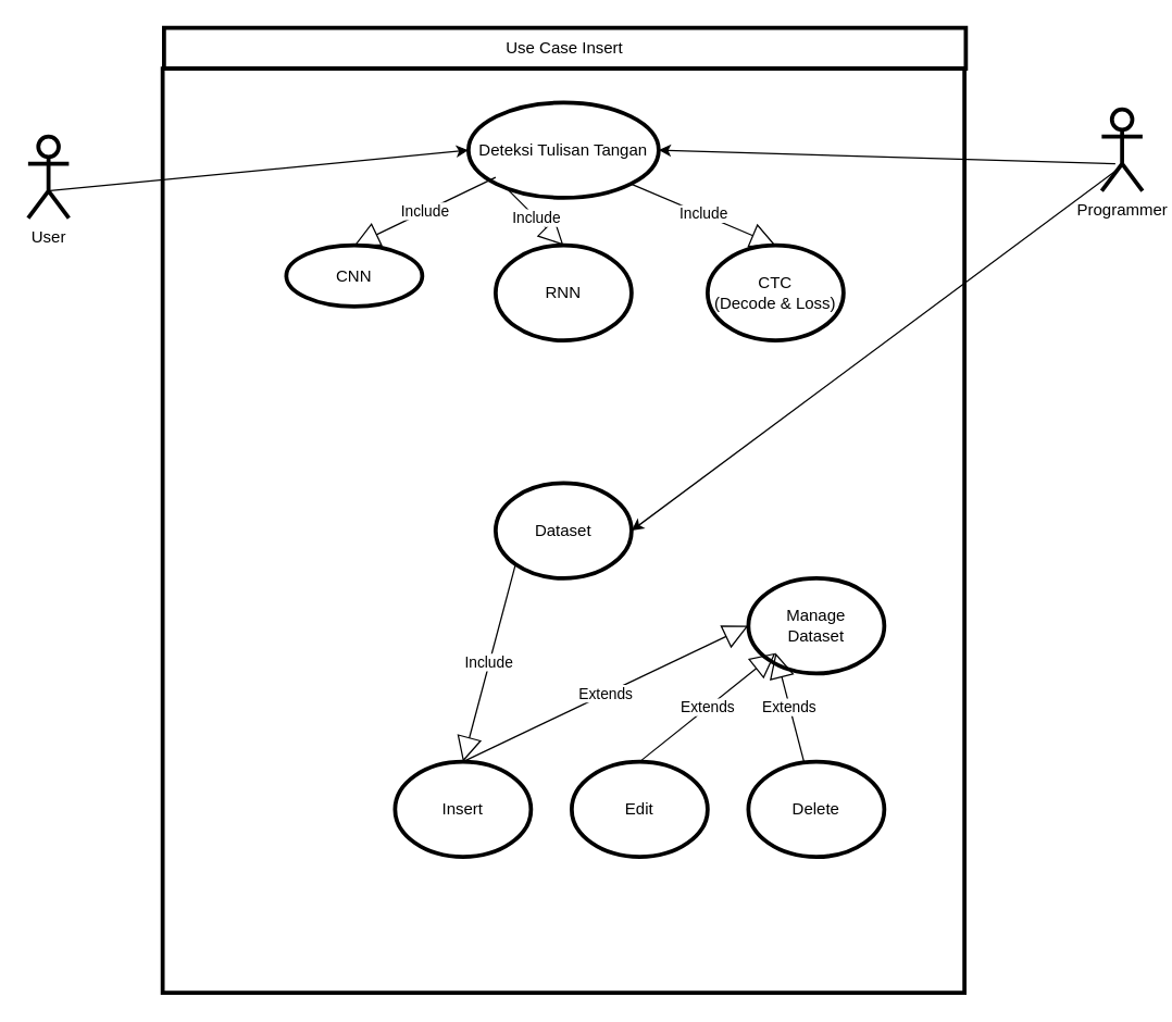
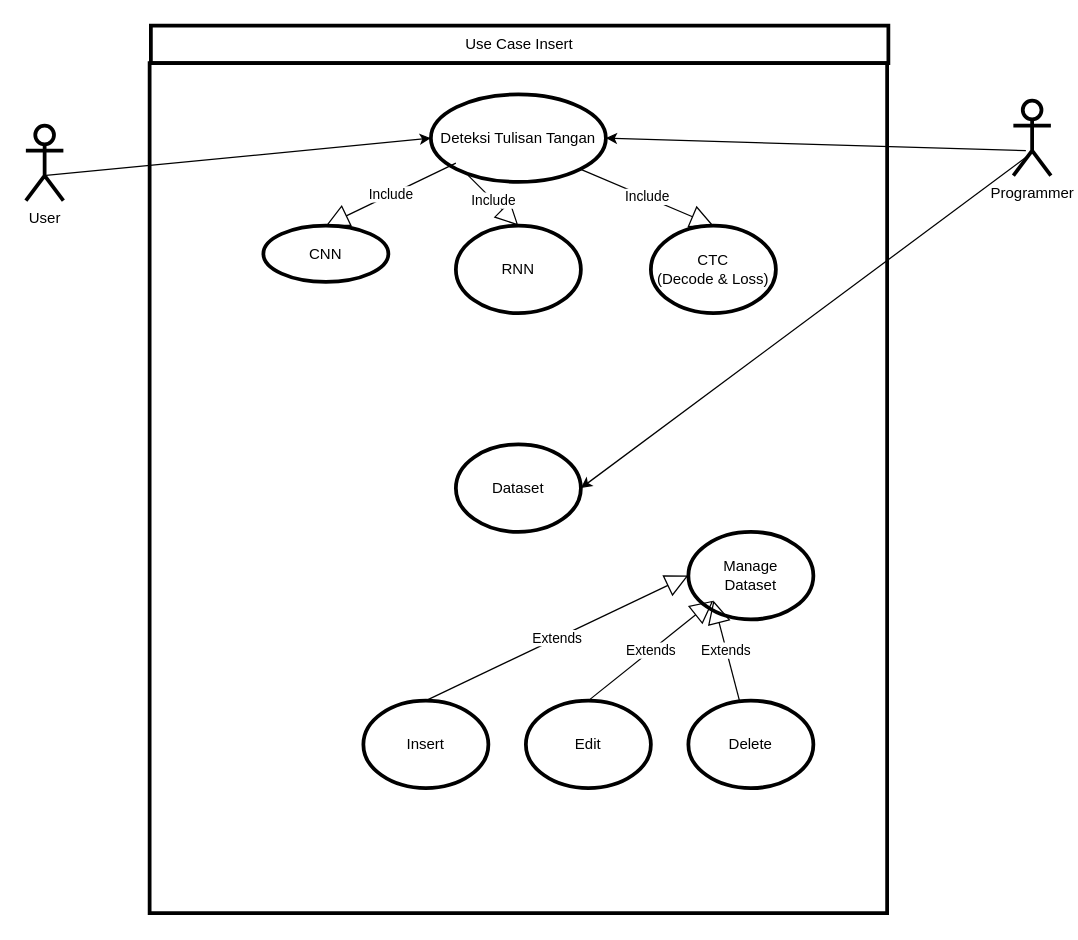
- <mxCell id="17" value="Include" style="endArrow=block;endSize=16;endFill=0;html=1;exitX=0;exitY=1;exitDx=0;exitDy=0;entryX=0.5;entryY=0;entryDx=0;entryDy=0;" edge="1" parent="1" source="9" target="13"><mxGeometry width="160" relative="1" as="geometry"><mxPoint x="119" y="550" as="sourcePoint" /><mxPoint x="329" y="450" as="targetPoint" /></mxGeometry></mxCell>
